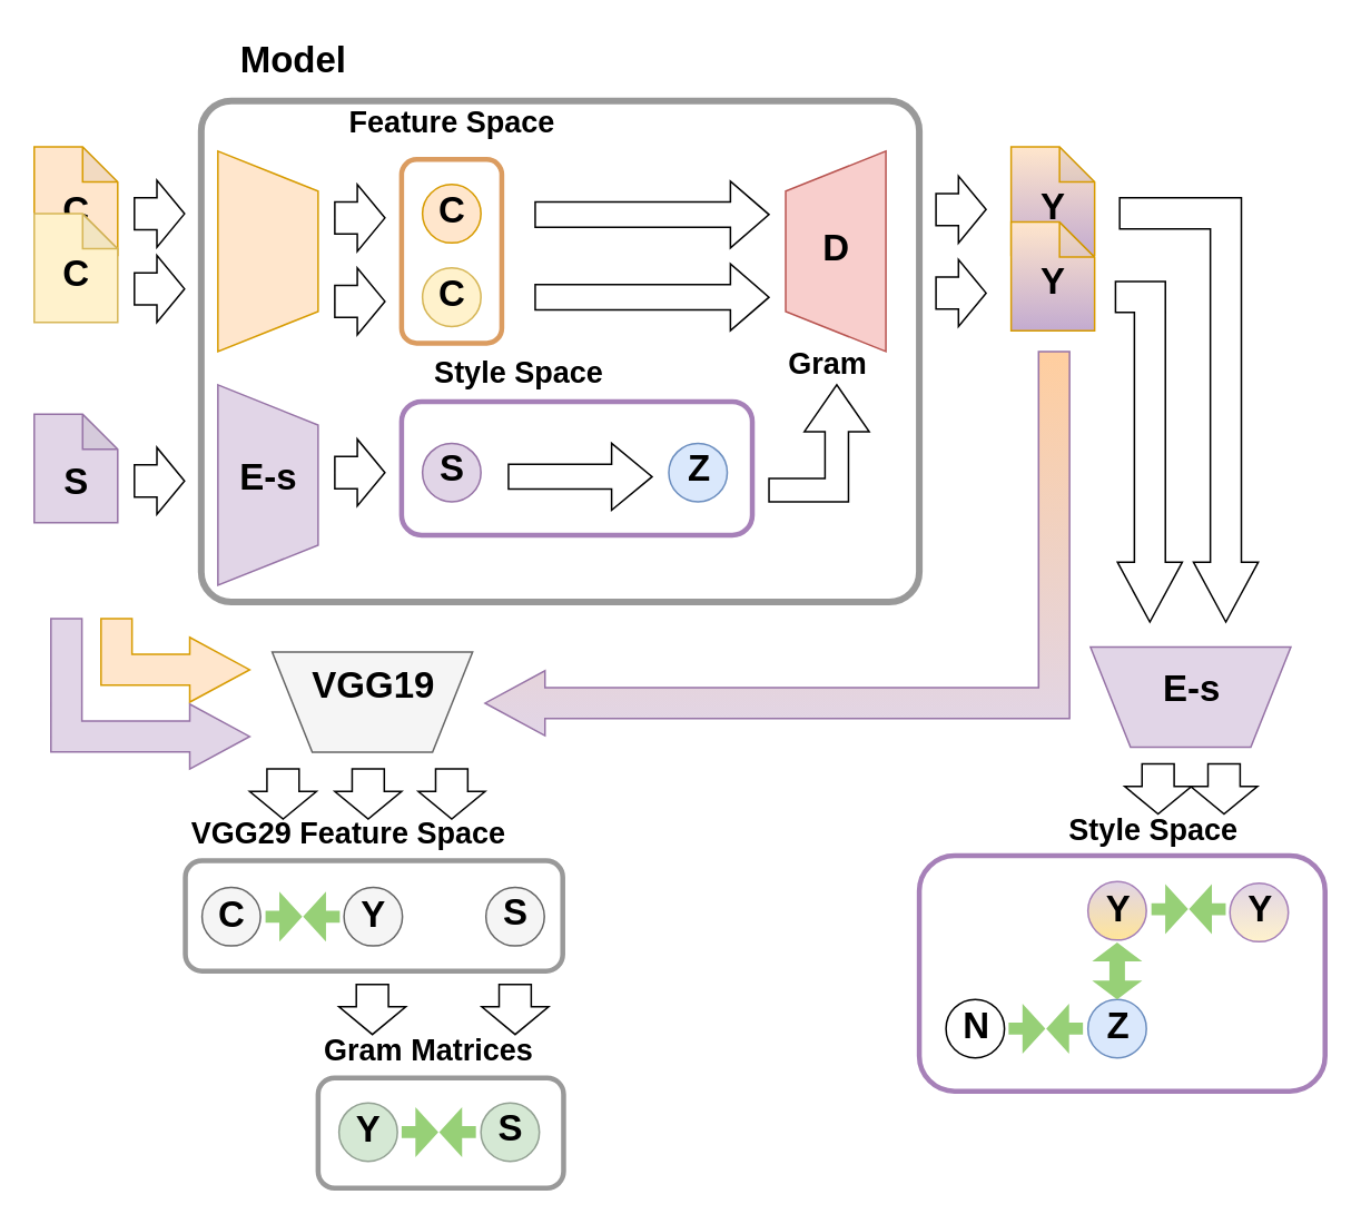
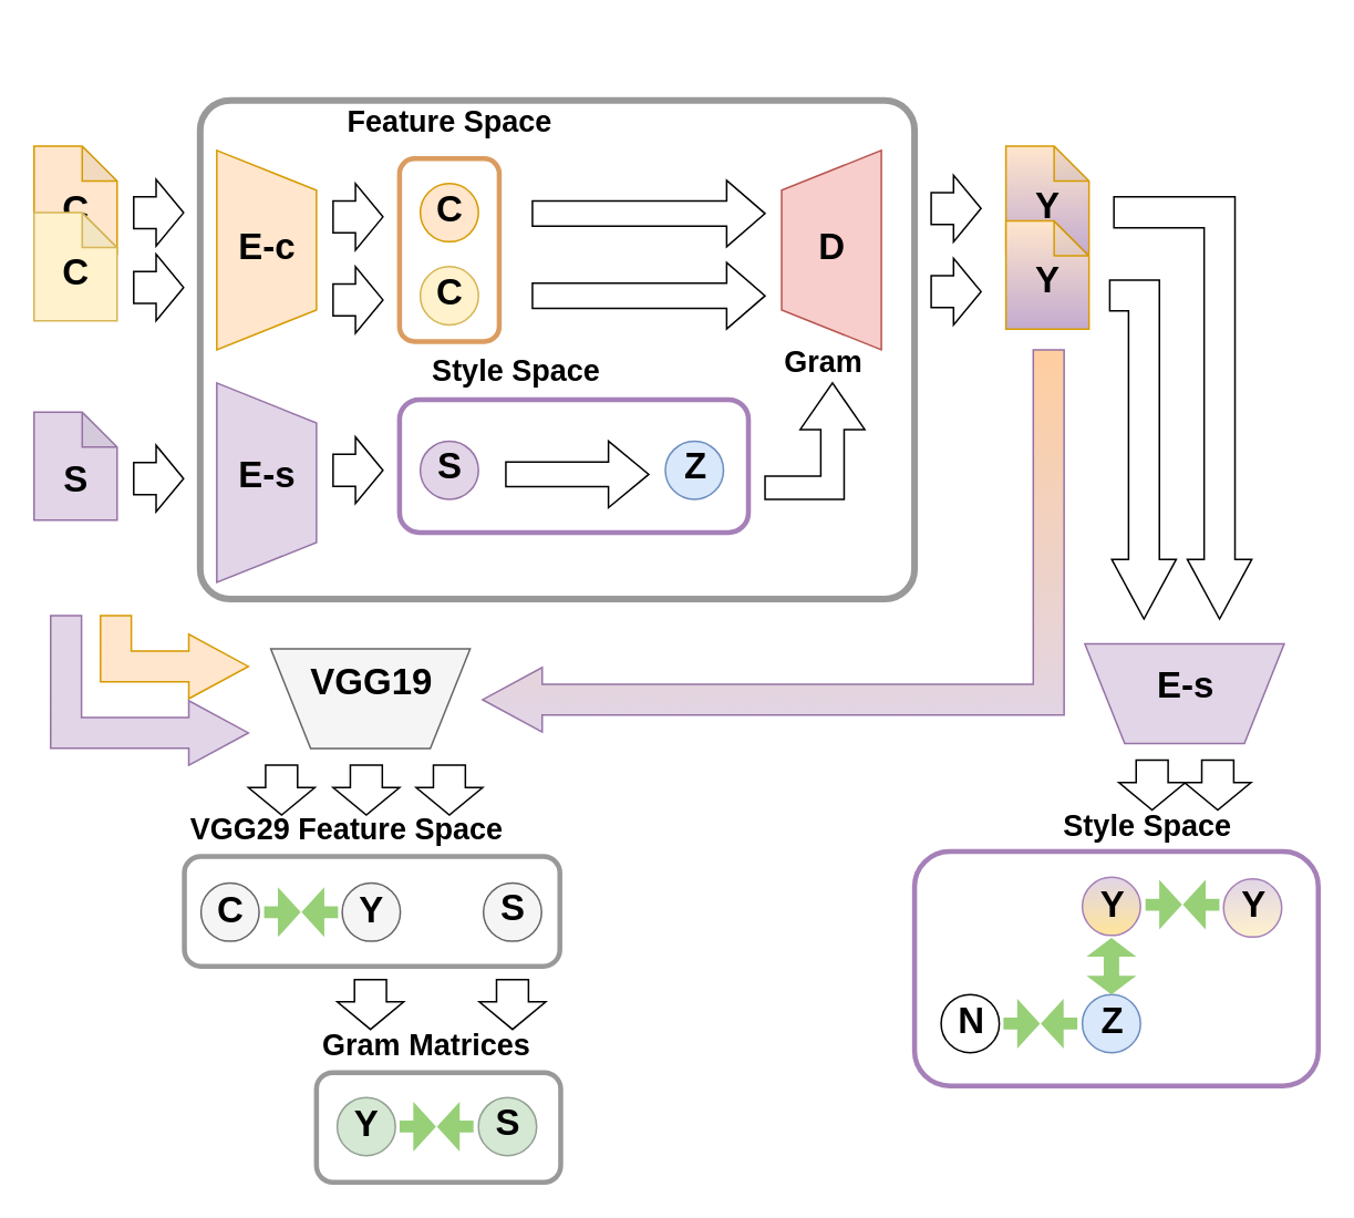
- <mxCell id="37" value="&lt;div style=&quot;font-size: 22px&quot; align=&quot;center&quot;&gt;&lt;font style=&quot;font-size: 22px&quot;&gt;&lt;b&gt;Model&lt;/b&gt;&lt;/font&gt;&lt;/div&gt;" style="text;html=1;resizable=0;points=[];autosize=1;align=center;verticalAlign=top;spacingTop=-4;fontColor=#000000;" parent="1" vertex="1"><mxGeometry x="135" y="20" width="80" height="20" as="geometry" /></mxCell>
+ <mxCell id="41" value="&lt;div style=&quot;font-size: 22px&quot; align=&quot;center&quot;&gt;&lt;font&gt;&lt;b&gt;E-c&lt;br&gt;&lt;/b&gt;&lt;/font&gt;&lt;/div&gt;" style="text;html=1;resizable=0;points=[];autosize=1;align=center;verticalAlign=top;spacingTop=-4;fontColor=#000000;" parent="1" vertex="1"><mxGeometry x="135" y="132.5" width="50" height="20" as="geometry" /></mxCell>
